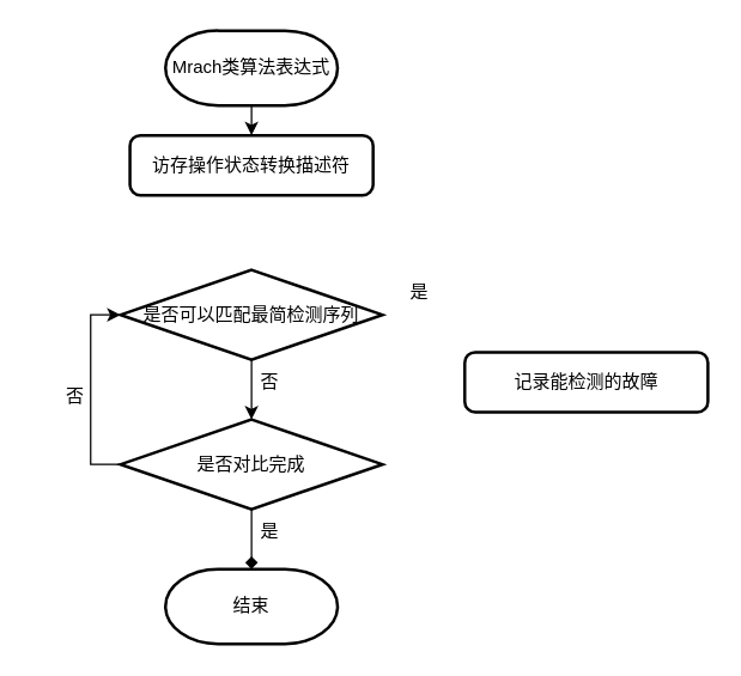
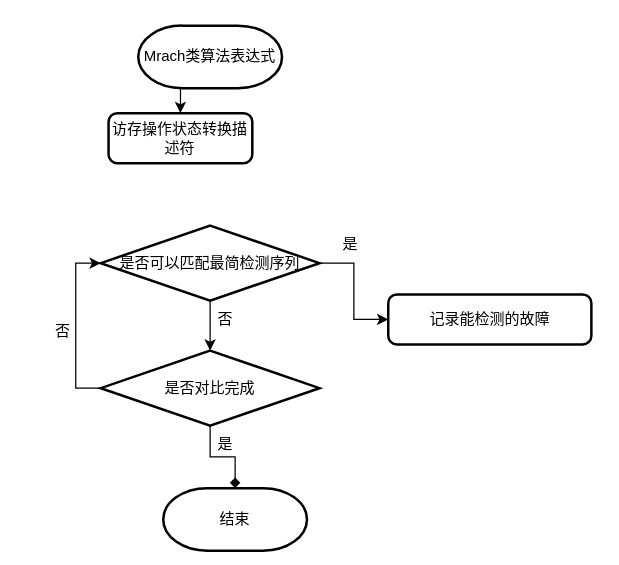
- <mxCell id="7" value="访存操作状态转换描述符" style="rounded=1;whiteSpace=wrap;html=1;absoluteArcSize=1;arcSize=14;strokeWidth=2;" vertex="1" parent="1"><mxGeometry x="86.25" y="90" width="162.5" height="40" as="geometry" /></mxCell>
+ <mxCell id="7" value="访存操作状态转换描述符" style="rounded=1;whiteSpace=wrap;html=1;absoluteArcSize=1;arcSize=14;strokeWidth=2;" vertex="1" parent="1"><mxGeometry x="86.25" y="90" width="115" height="40" as="geometry" /></mxCell>
+ <mxCell id="3" style="edgeStyle=orthogonalEdgeStyle;rounded=0;orthogonalLoop=1;jettySize=auto;html=1;exitX=1;exitY=0.5;exitDx=0;exitDy=0;exitPerimeter=0;entryX=0;entryY=0.5;entryDx=0;entryDy=0;" edge="1" parent="1" source="4" target="13"><mxGeometry relative="1" as="geometry" /></mxCell>
- <mxCell id="11" value="结束" style="strokeWidth=2;html=1;shape=mxgraph.flowchart.terminator;whiteSpace=wrap;" vertex="1" parent="1"><mxGeometry x="110" y="380" width="115" height="50" as="geometry" /></mxCell>
+ <mxCell id="11" value="结束" style="strokeWidth=2;html=1;shape=mxgraph.flowchart.terminator;whiteSpace=wrap;" vertex="1" parent="1"><mxGeometry x="130" y="390" width="115" height="50" as="geometry" /></mxCell>
